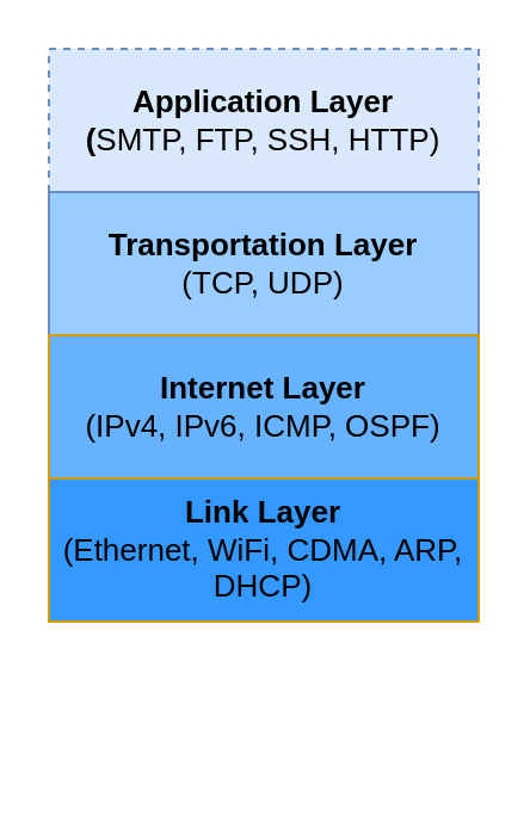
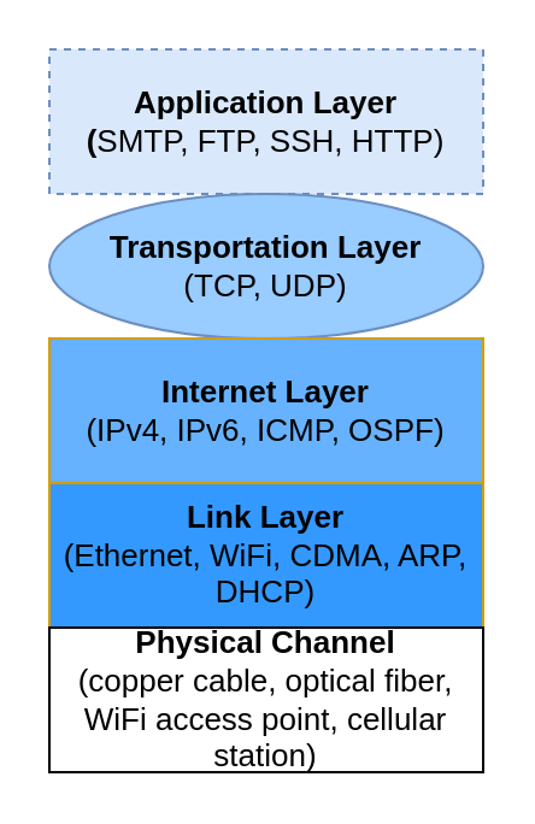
- <mxCell id="3" value="&lt;font style=&quot;font-size: 13px;&quot;&gt;&lt;b style=&quot;font-size: 13px;&quot;&gt;Transportation Layer&lt;/b&gt;&lt;br style=&quot;font-size: 13px;&quot;&gt;(TCP, UDP)&lt;b style=&quot;font-size: 13px;&quot;&gt;&lt;br style=&quot;font-size: 13px;&quot;&gt;&lt;/b&gt;&lt;/font&gt;" style="rounded=0;whiteSpace=wrap;html=1;fillColor=#99CCFF;strokeColor=#6c8ebf;fontSize=13;" parent="1" vertex="1"><mxGeometry x="20" y="80" width="180" height="60" as="geometry" /></mxCell>
+ <mxCell id="3" value="&lt;font style=&quot;font-size: 13px;&quot;&gt;&lt;b style=&quot;font-size: 13px;&quot;&gt;Transportation Layer&lt;/b&gt;&lt;br style=&quot;font-size: 13px;&quot;&gt;(TCP, UDP)&lt;b style=&quot;font-size: 13px;&quot;&gt;&lt;br style=&quot;font-size: 13px;&quot;&gt;&lt;/b&gt;&lt;/font&gt;" style="ellipse;whiteSpace=wrap;html=1;fillColor=#99CCFF;strokeColor=#6c8ebf;fontSize=13;" parent="1" vertex="1"><mxGeometry x="20" y="80" width="180" height="60" as="geometry" /></mxCell>
+ <mxCell id="6" value="&lt;font style=&quot;font-size: 13px&quot;&gt;&lt;b style=&quot;font-size: 13px&quot;&gt;Physical Channel&lt;/b&gt;&lt;br style=&quot;font-size: 13px&quot;&gt;(copper cable, optical fiber, WiFi access point, cellular station)&lt;b style=&quot;font-size: 13px&quot;&gt;&lt;br style=&quot;font-size: 13px&quot;&gt;&lt;/b&gt;&lt;/font&gt;" style="rounded=0;whiteSpace=wrap;html=1;fontSize=13;" parent="1" vertex="1"><mxGeometry x="20" y="260" width="180" height="60" as="geometry" /></mxCell>
